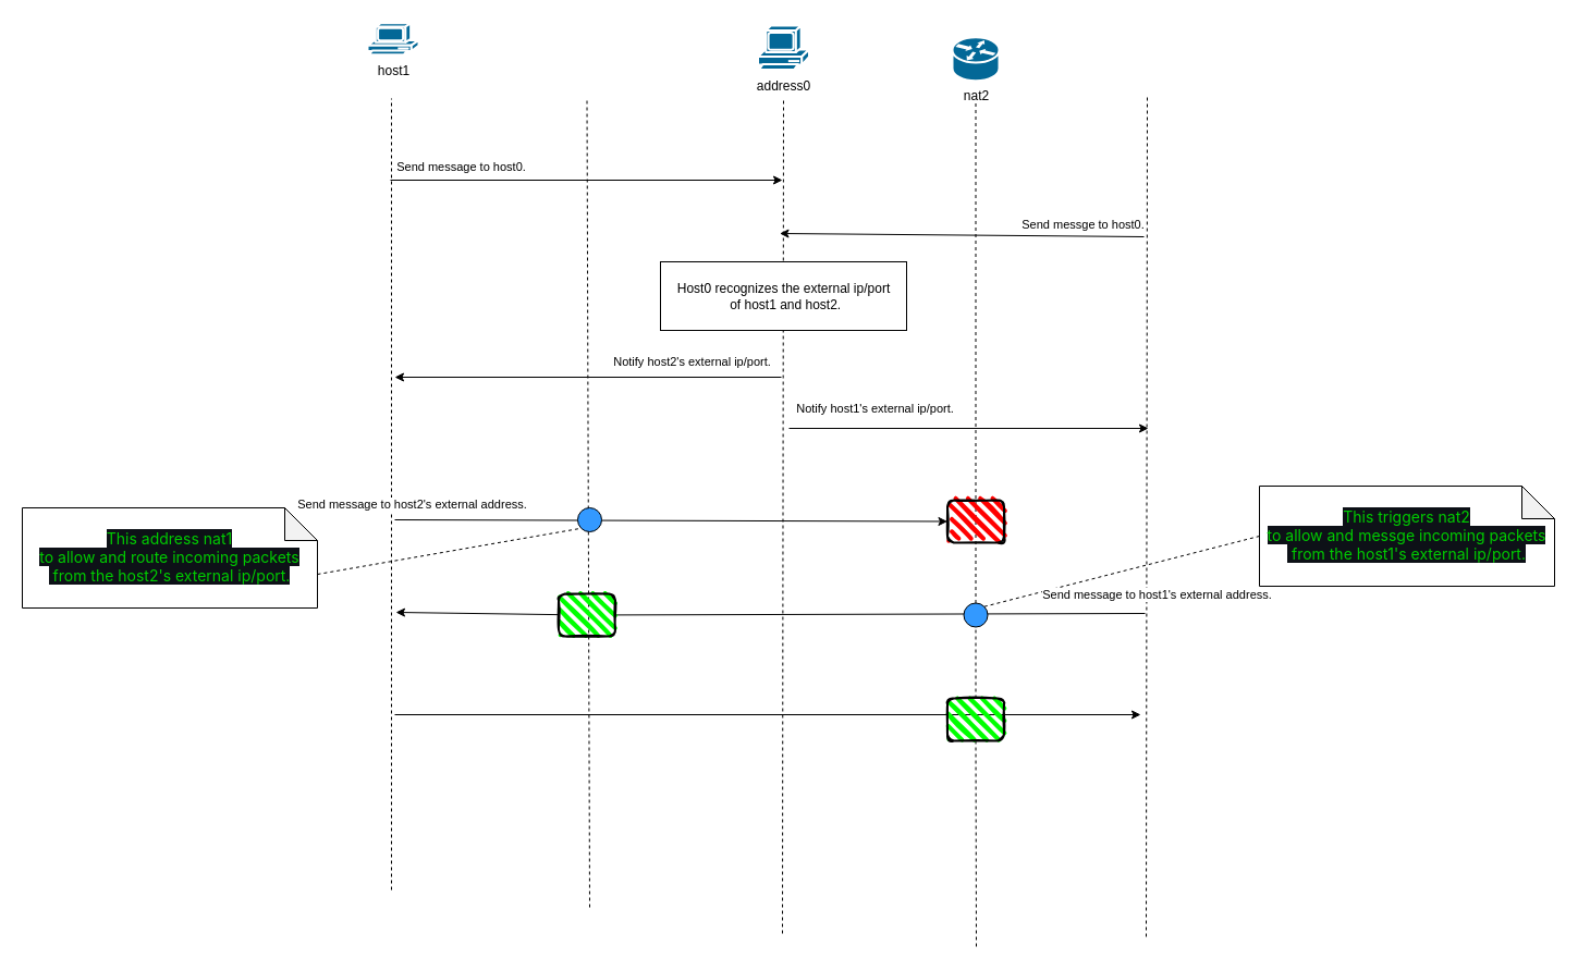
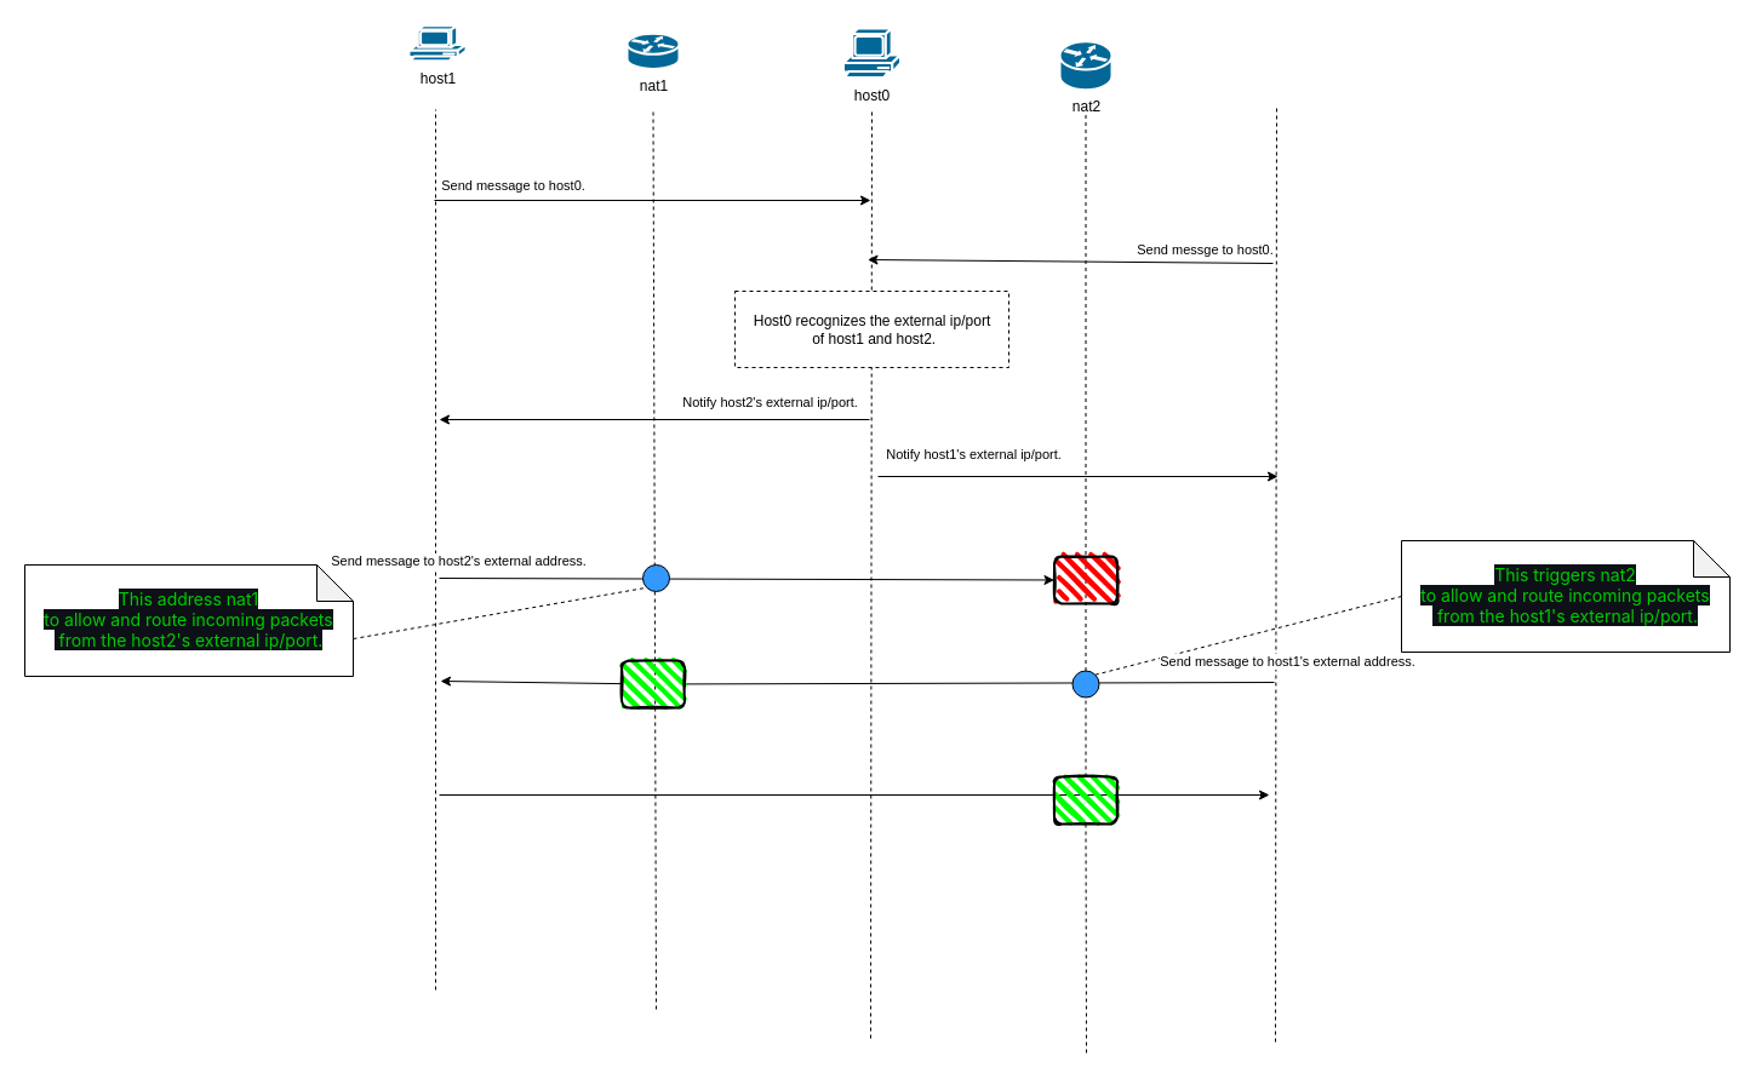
+ <mxCell id="35" value="nat1" style="shape=mxgraph.cisco.routers.router;sketch=0;html=1;pointerEvents=1;dashed=0;fillColor=#036897;strokeColor=#ffffff;strokeWidth=2;verticalLabelPosition=bottom;verticalAlign=top;align=center;outlineConnect=0;" vertex="1" parent="1"><mxGeometry x="517" y="27.3" width="43" height="29.22" as="geometry" /></mxCell>
- <mxCell id="34" value="address0" style="shape=mxgraph.cisco.computers_and_peripherals.pc;sketch=0;html=1;pointerEvents=1;dashed=0;fillColor=#036897;strokeColor=#ffffff;strokeWidth=2;verticalLabelPosition=bottom;verticalAlign=top;align=center;outlineConnect=0;" vertex="1" parent="1"><mxGeometry x="695.5" y="23" width="47" height="42.18" as="geometry" /></mxCell>
+ <mxCell id="34" value="host0" style="shape=mxgraph.cisco.computers_and_peripherals.pc;sketch=0;html=1;pointerEvents=1;dashed=0;fillColor=#036897;strokeColor=#ffffff;strokeWidth=2;verticalLabelPosition=bottom;verticalAlign=top;align=center;outlineConnect=0;" vertex="1" parent="1"><mxGeometry x="695.5" y="23" width="47" height="42.18" as="geometry" /></mxCell>
- <mxCell id="32" value="Host0 recognizes the external ip/port&lt;br&gt;&amp;nbsp;of host1 and host2." style="html=1;dashed=0;whitespace=wrap;fillColor=default;" vertex="1" parent="1"><mxGeometry x="606" y="240" width="226" height="63" as="geometry" /></mxCell>
+ <mxCell id="32" value="Host0 recognizes the external ip/port&lt;br&gt;&amp;nbsp;of host1 and host2." style="html=1;dashed=1;whitespace=wrap;fillColor=default;" vertex="1" parent="1"><mxGeometry x="606" y="240" width="226" height="63" as="geometry" /></mxCell>
- <mxCell id="19" value="&lt;span style=&quot;font-family: -apple-system, &amp;quot;system-ui&amp;quot;, &amp;quot;Segoe UI&amp;quot;, &amp;quot;Noto Sans&amp;quot;, Helvetica, Arial, sans-serif, &amp;quot;Apple Color Emoji&amp;quot;, &amp;quot;Segoe UI Emoji&amp;quot;; font-size: 14px; text-align: left; background-color: rgb(13, 17, 23);&quot;&gt;This triggers nat2&lt;br&gt;to allow and messge incoming packets&lt;br&gt;&amp;nbsp;from the host1's external ip/port.&lt;/span&gt;" style="shape=note;whiteSpace=wrap;html=1;backgroundOutline=1;darkOpacity=0.05;fontColor=#00CC00;" vertex="1" parent="1"><mxGeometry x="1156" y="446" width="271" height="92" as="geometry" /></mxCell>
+ <mxCell id="19" value="&lt;span style=&quot;font-family: -apple-system, &amp;quot;system-ui&amp;quot;, &amp;quot;Segoe UI&amp;quot;, &amp;quot;Noto Sans&amp;quot;, Helvetica, Arial, sans-serif, &amp;quot;Apple Color Emoji&amp;quot;, &amp;quot;Segoe UI Emoji&amp;quot;; font-size: 14px; text-align: left; background-color: rgb(13, 17, 23);&quot;&gt;This triggers nat2&lt;br&gt;to allow and route incoming packets&lt;br&gt;&amp;nbsp;from the host1's external ip/port.&lt;/span&gt;" style="shape=note;whiteSpace=wrap;html=1;backgroundOutline=1;darkOpacity=0.05;fontColor=#00CC00;" vertex="1" parent="1"><mxGeometry x="1156" y="446" width="271" height="92" as="geometry" /></mxCell>
